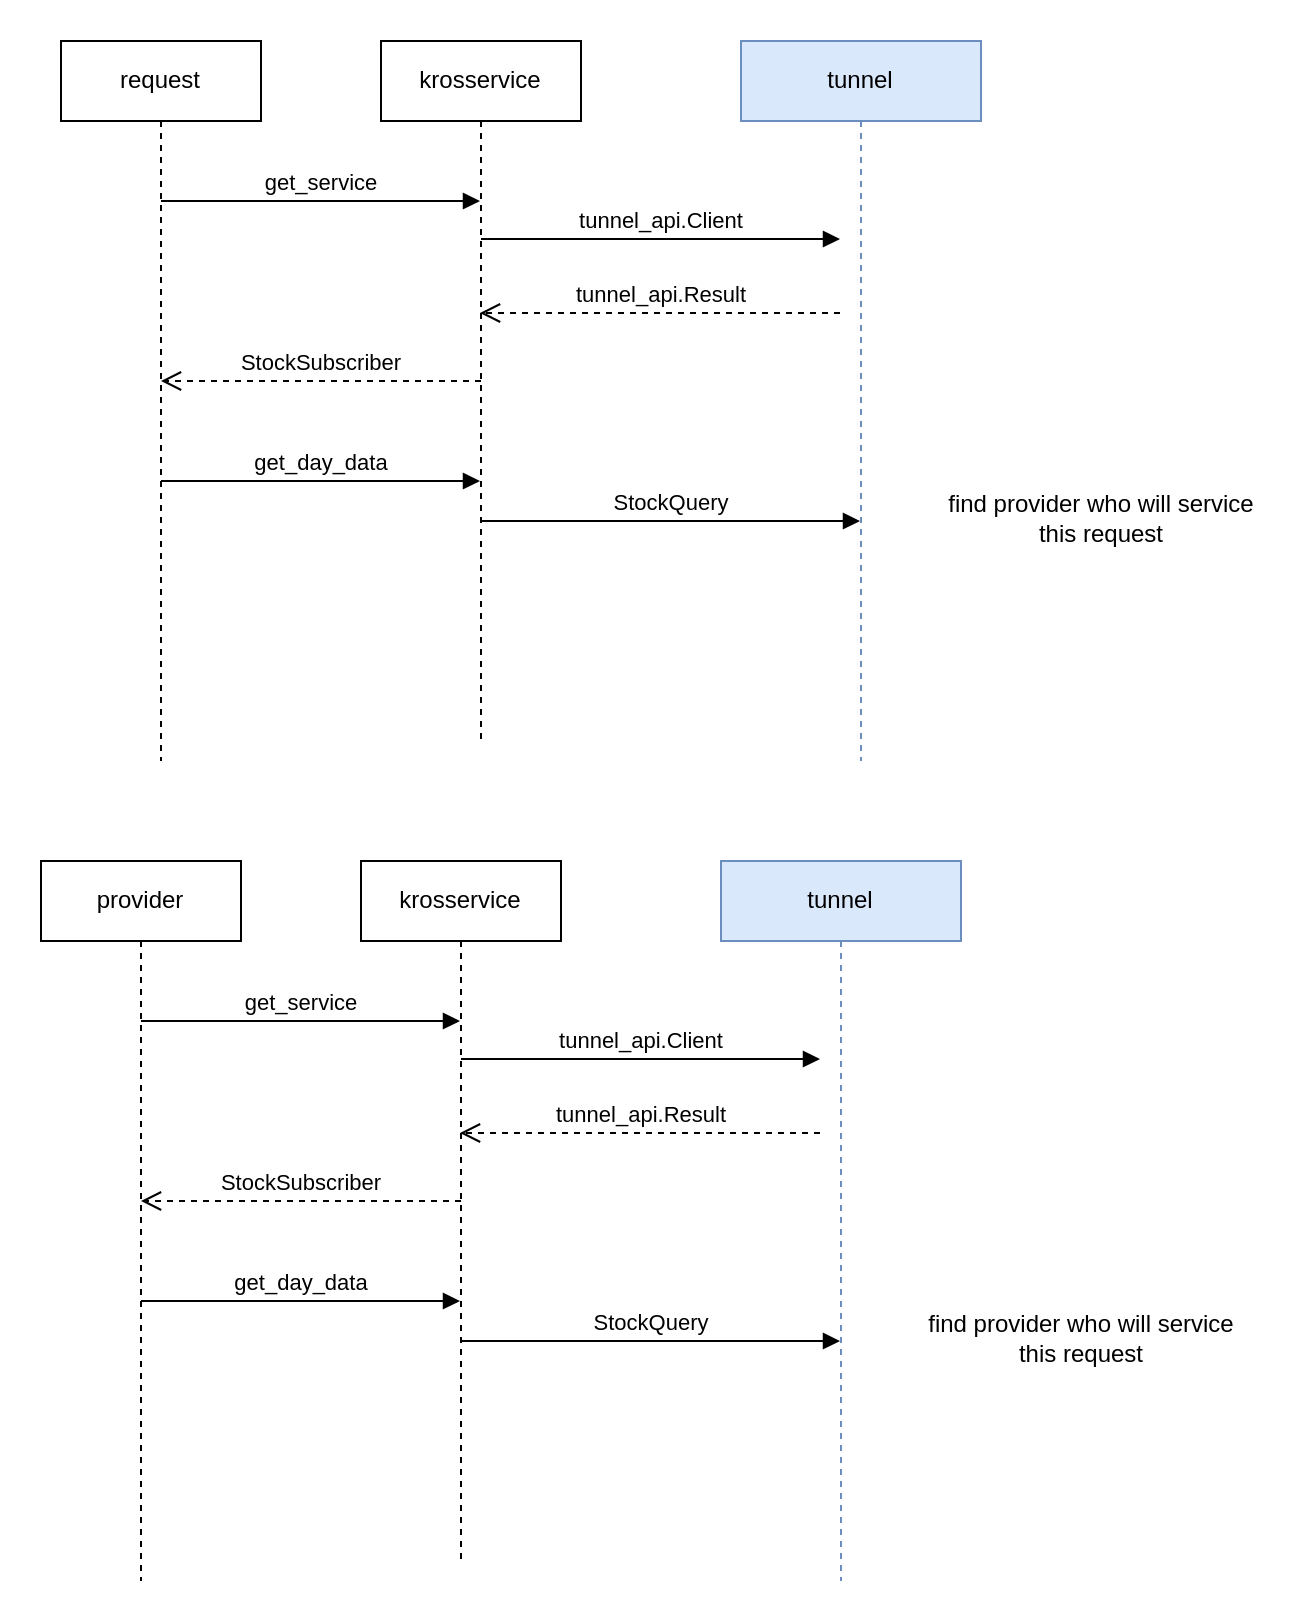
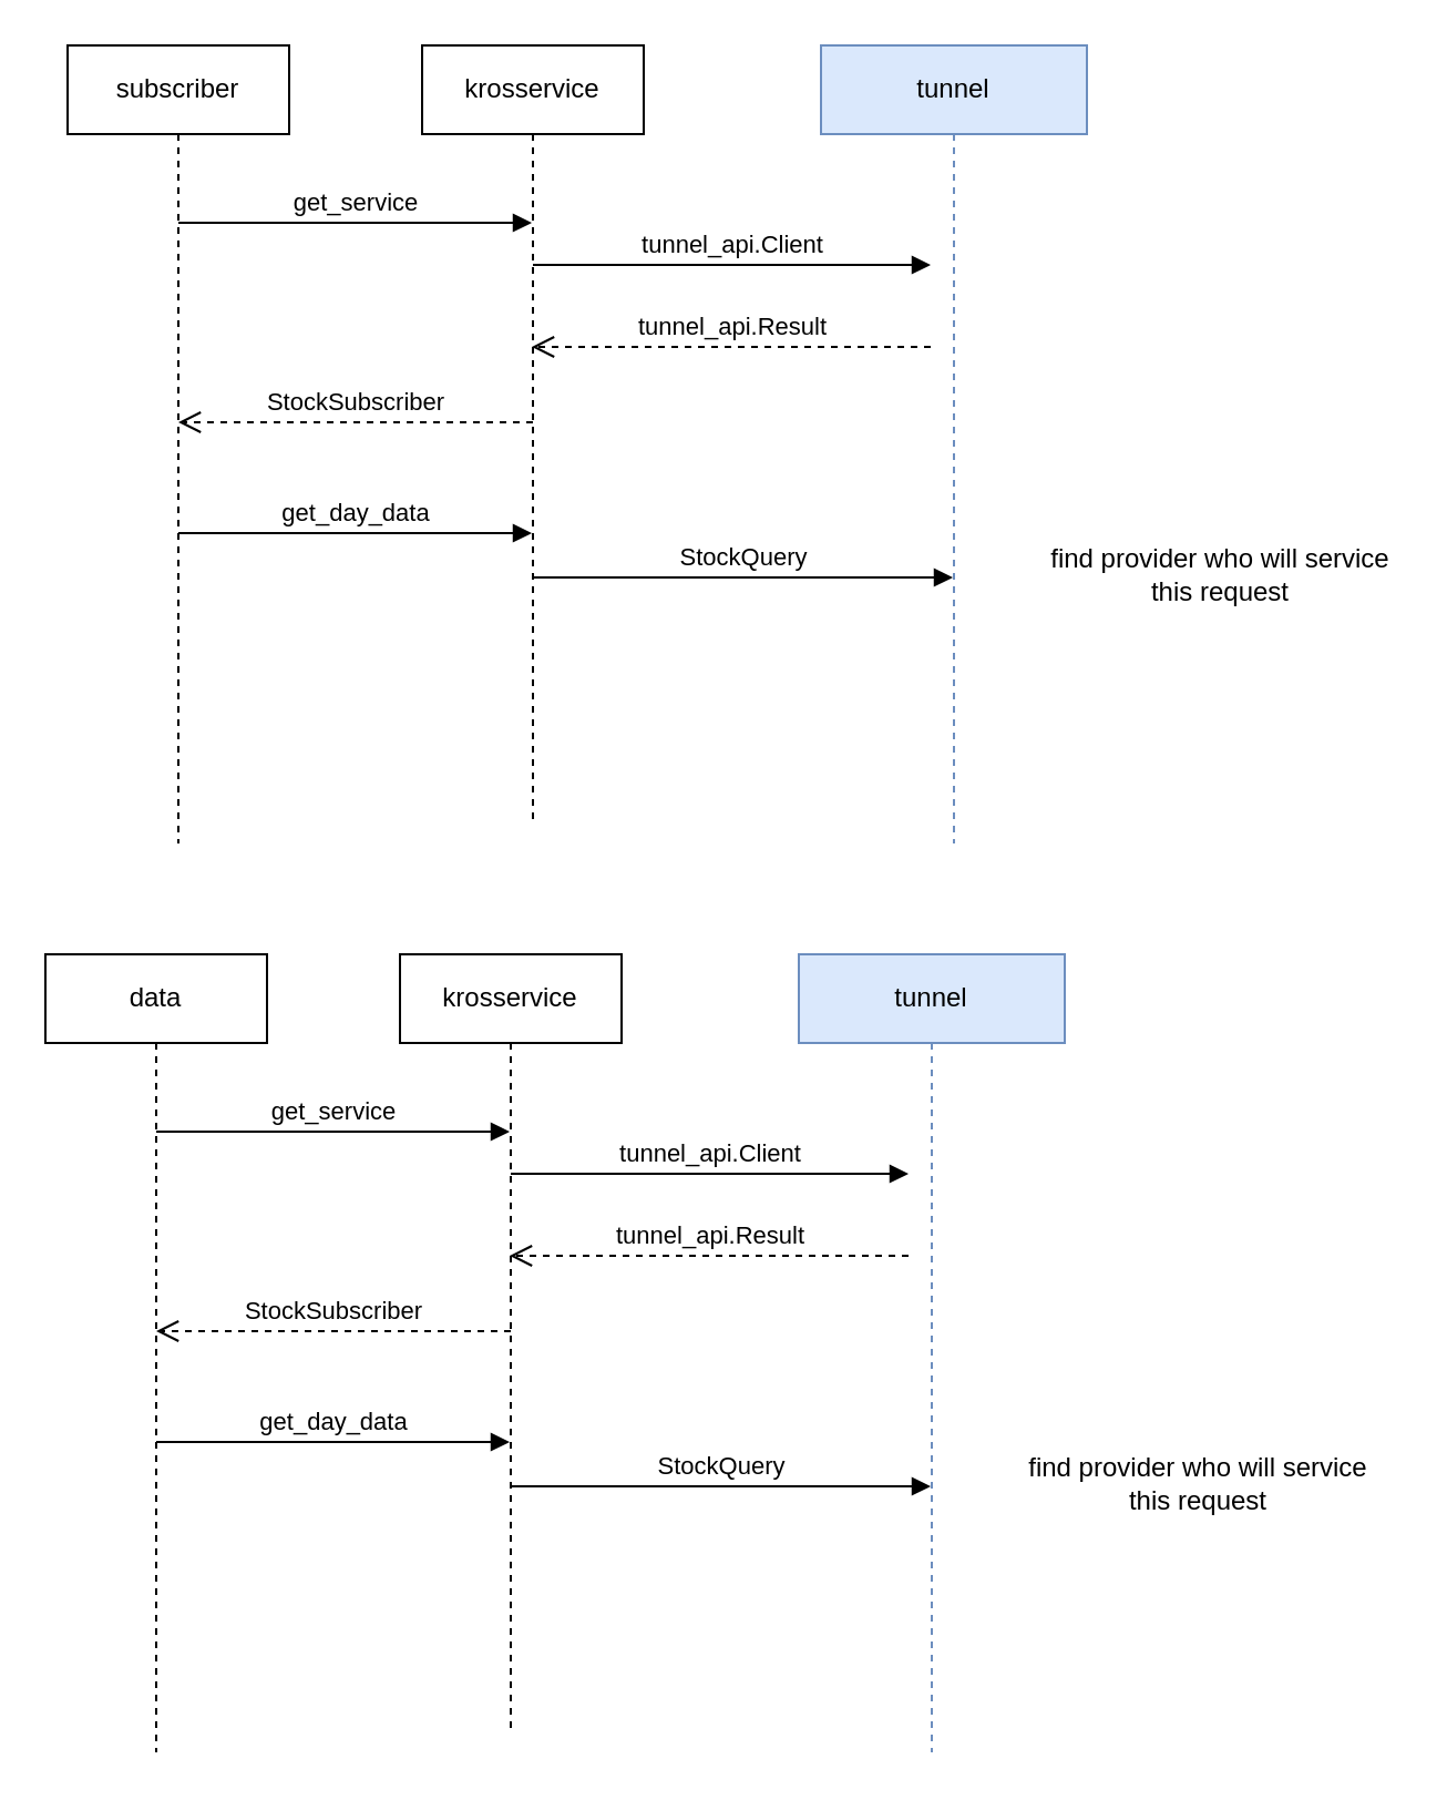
- <mxCell id="2" value="request" style="shape=umlLifeline;perimeter=lifelinePerimeter;whiteSpace=wrap;html=1;container=1;collapsible=0;recursiveResize=0;outlineConnect=0;" vertex="1" parent="1"><mxGeometry x="30" y="20" width="100" height="360" as="geometry" /></mxCell>
+ <mxCell id="2" value="subscriber" style="shape=umlLifeline;perimeter=lifelinePerimeter;whiteSpace=wrap;html=1;container=1;collapsible=0;recursiveResize=0;outlineConnect=0;" vertex="1" parent="1"><mxGeometry x="30" y="20" width="100" height="360" as="geometry" /></mxCell>
- <mxCell id="12" value="provider" style="shape=umlLifeline;perimeter=lifelinePerimeter;whiteSpace=wrap;html=1;container=1;collapsible=0;recursiveResize=0;outlineConnect=0;" vertex="1" parent="1"><mxGeometry x="20" y="430" width="100" height="360" as="geometry" /></mxCell>
+ <mxCell id="12" value="data" style="shape=umlLifeline;perimeter=lifelinePerimeter;whiteSpace=wrap;html=1;container=1;collapsible=0;recursiveResize=0;outlineConnect=0;" vertex="1" parent="1"><mxGeometry x="20" y="430" width="100" height="360" as="geometry" /></mxCell>
